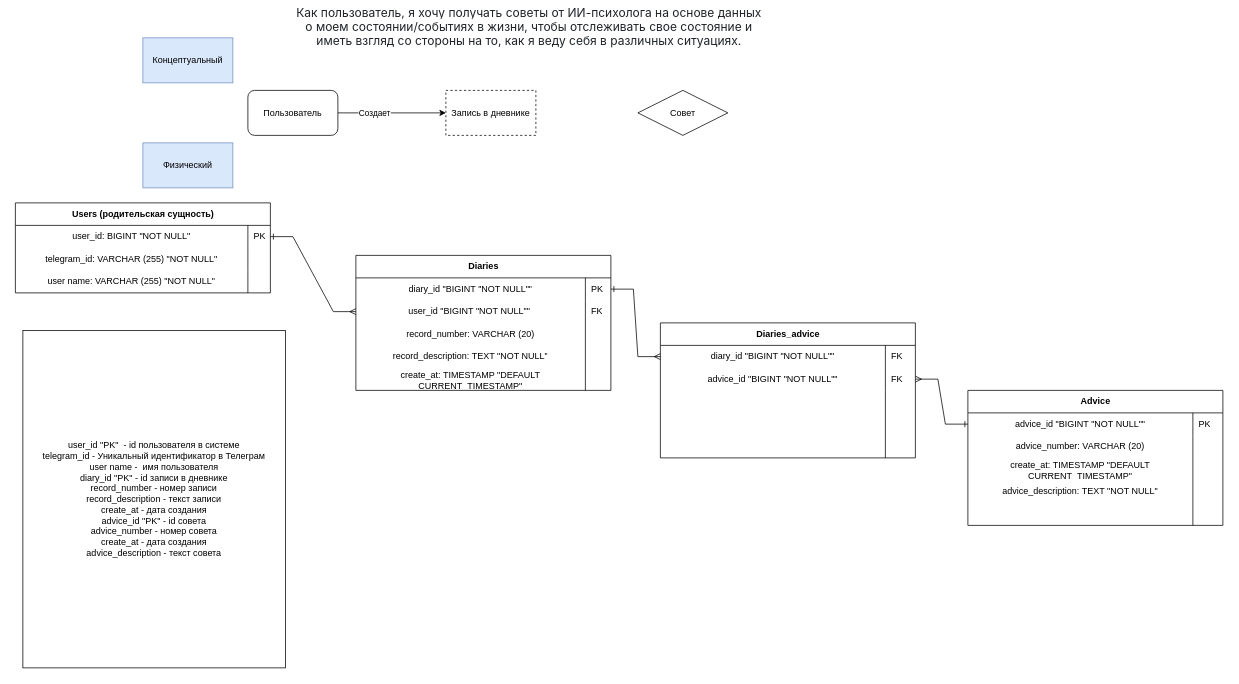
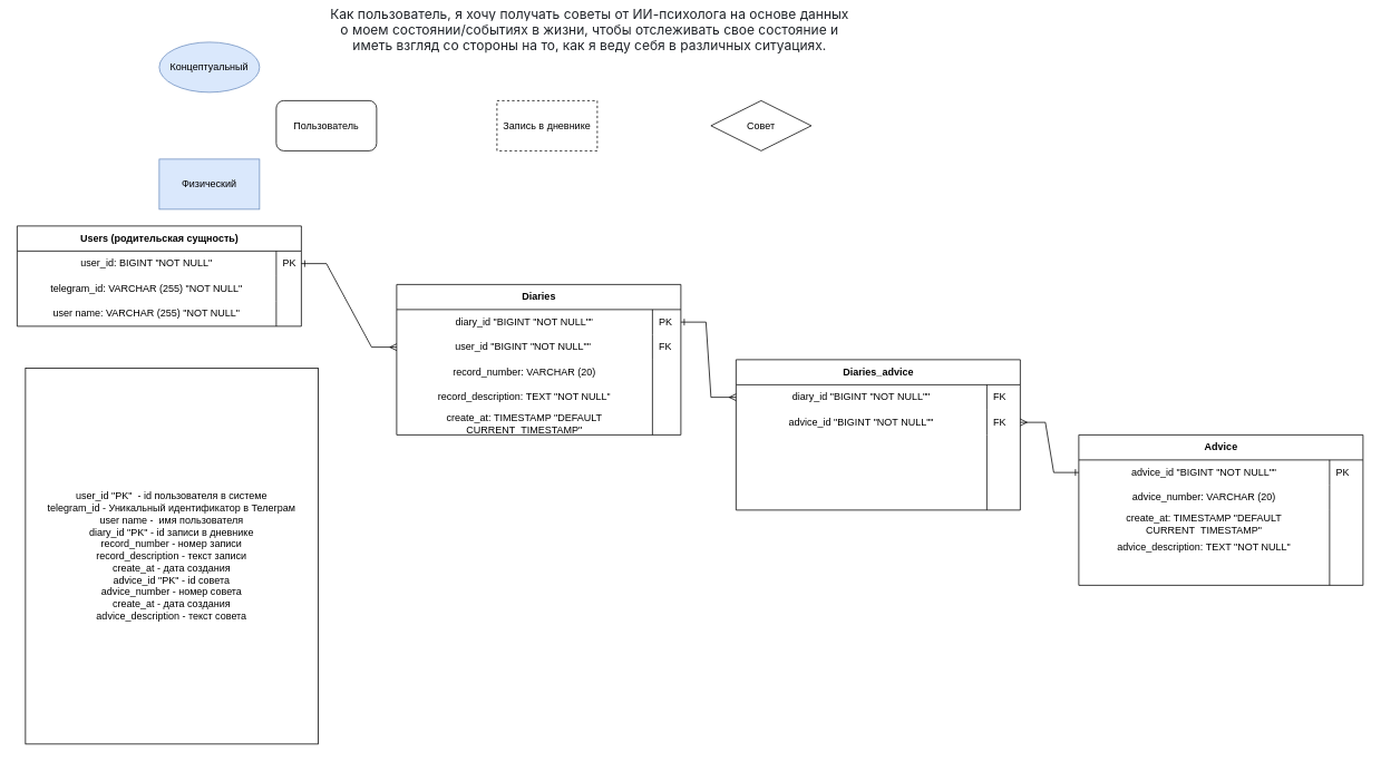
- <mxCell id="62" value="Концептуальный" style="rounded=0;whiteSpace=wrap;html=1;fillColor=#dae8fc;strokeColor=#6c8ebf;" vertex="1" parent="1"><mxGeometry x="190" y="50" width="120" height="60" as="geometry" /></mxCell>
+ <mxCell id="62" value="Концептуальный" style="ellipse;whiteSpace=wrap;html=1;fillColor=#dae8fc;strokeColor=#6c8ebf;" vertex="1" parent="1"><mxGeometry x="190" y="50" width="120" height="60" as="geometry" /></mxCell>
- <mxCell id="3" style="edgeStyle=orthogonalEdgeStyle;rounded=0;orthogonalLoop=1;jettySize=auto;html=1;entryX=0;entryY=0.5;entryDx=0;entryDy=0;" parent="1" source="5" target="6" edge="1"><mxGeometry relative="1" as="geometry" /></mxCell>
- <mxCell id="4" value="Создает" style="edgeLabel;html=1;align=center;verticalAlign=middle;resizable=0;points=[];" parent="3" vertex="1" connectable="0"><mxGeometry x="-0.328" y="1" relative="1" as="geometry"><mxPoint as="offset" /></mxGeometry></mxCell>
